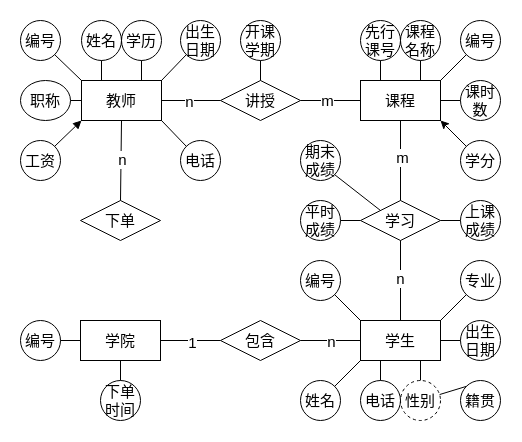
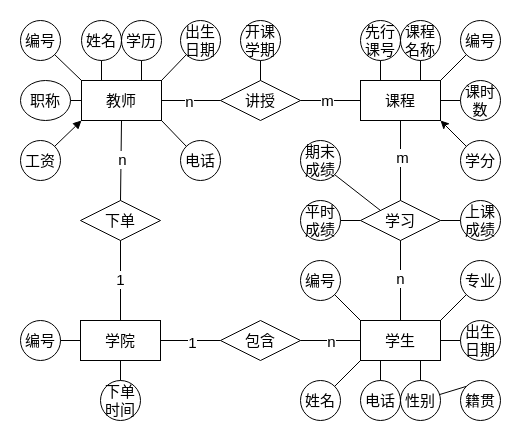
+ <mxCell id="26" value="" style="endArrow=none;html=1;rounded=0;entryX=0.5;entryY=0;entryDx=0;entryDy=0;exitX=0.5;exitY=1;exitDx=0;exitDy=0;fontSize=15;labelBorderColor=none;labelBackgroundColor=none;" edge="1" parent="1" source="25" target="4"><mxGeometry relative="1" as="geometry"><mxPoint x="300" y="255" as="sourcePoint" /><mxPoint x="-40" y="265" as="targetPoint" /></mxGeometry></mxCell>
+ <mxCell id="27" value="1" style="edgeLabel;html=1;align=center;verticalAlign=middle;resizable=0;points=[];fontSize=15;" vertex="1" connectable="0" parent="26"><mxGeometry x="-0.04" y="-1" relative="1" as="geometry"><mxPoint as="offset" /></mxGeometry></mxCell>
- <mxCell id="59" value="性别" style="ellipse;whiteSpace=wrap;html=1;align=center;fontSize=15;fillColor=none;labelBorderColor=none;labelBackgroundColor=none;dashed=1;" vertex="1" parent="1"><mxGeometry x="400" y="380" width="40" height="40" as="geometry" /></mxCell>
+ <mxCell id="59" value="性别" style="ellipse;whiteSpace=wrap;html=1;align=center;fontSize=15;fillColor=none;labelBorderColor=none;labelBackgroundColor=none;" vertex="1" parent="1"><mxGeometry x="400" y="380" width="40" height="40" as="geometry" /></mxCell>
